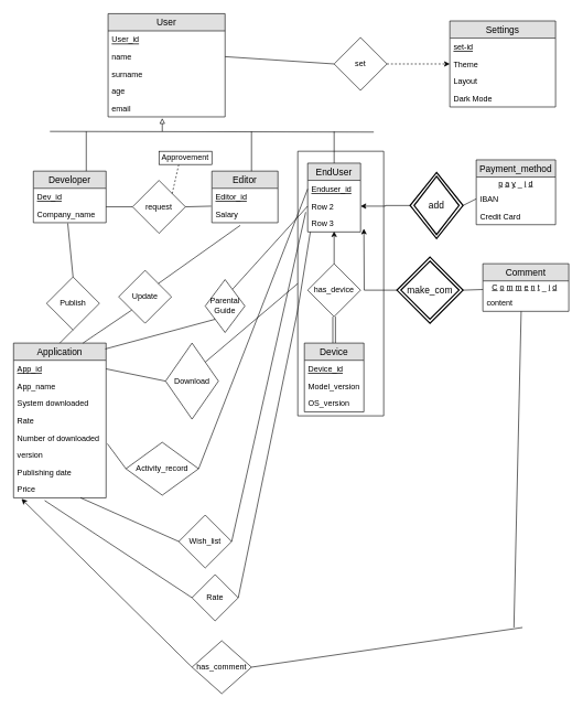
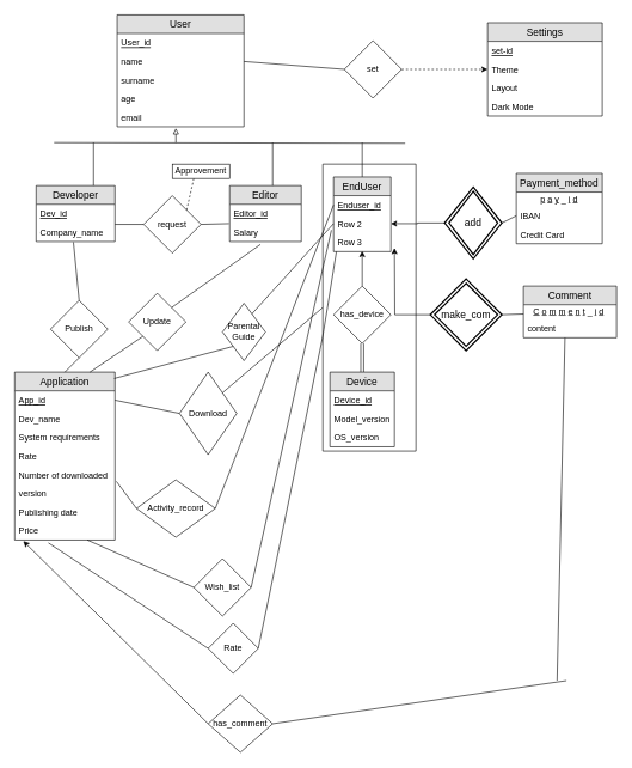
- <mxCell id="56" value="set" style="rhombus;whiteSpace=wrap;html=1;" parent="1" vertex="1"><mxGeometry x="505" y="56" width="80" height="80" as="geometry" /></mxCell>
+ <mxCell id="56" value="set" style="rhombus;whiteSpace=wrap;html=1;" parent="1" vertex="1"><mxGeometry x="480" y="56" width="80" height="80" as="geometry" /></mxCell>
- <mxCell id="46" value="App_name" style="text;strokeColor=none;fillColor=none;spacingLeft=4;spacingRight=4;overflow=hidden;rotatable=0;points=[[0,0.5],[1,0.5]];portConstraint=eastwest;fontSize=12;" parent="44" vertex="1"><mxGeometry y="52" width="140" height="26" as="geometry" /></mxCell>
+ <mxCell id="46" value="Dev_name" style="text;strokeColor=none;fillColor=none;spacingLeft=4;spacingRight=4;overflow=hidden;rotatable=0;points=[[0,0.5],[1,0.5]];portConstraint=eastwest;fontSize=12;" parent="44" vertex="1"><mxGeometry y="52" width="140" height="26" as="geometry" /></mxCell>
- <mxCell id="47" value="System downloaded" style="text;strokeColor=none;fillColor=none;spacingLeft=4;spacingRight=4;overflow=hidden;rotatable=0;points=[[0,0.5],[1,0.5]];portConstraint=eastwest;fontSize=12;" parent="44" vertex="1"><mxGeometry y="78" width="140" height="26" as="geometry" /></mxCell>
+ <mxCell id="47" value="System requirements" style="text;strokeColor=none;fillColor=none;spacingLeft=4;spacingRight=4;overflow=hidden;rotatable=0;points=[[0,0.5],[1,0.5]];portConstraint=eastwest;fontSize=12;" parent="44" vertex="1"><mxGeometry y="78" width="140" height="26" as="geometry" /></mxCell>
